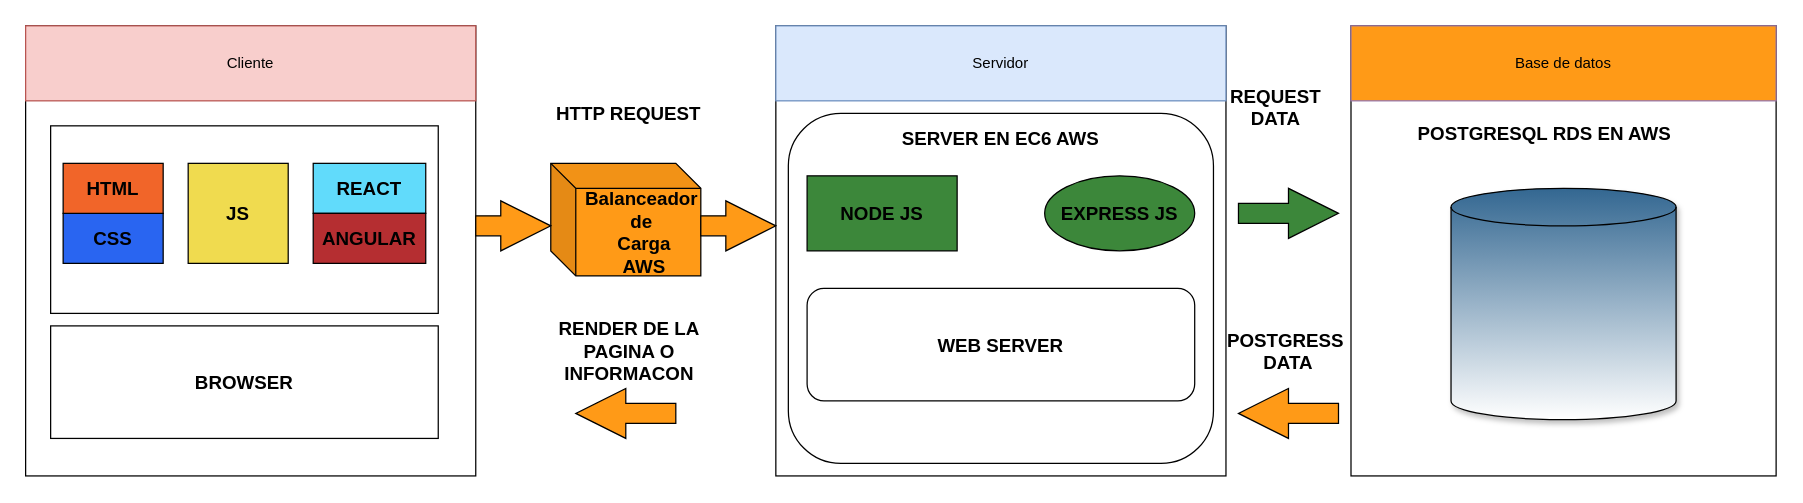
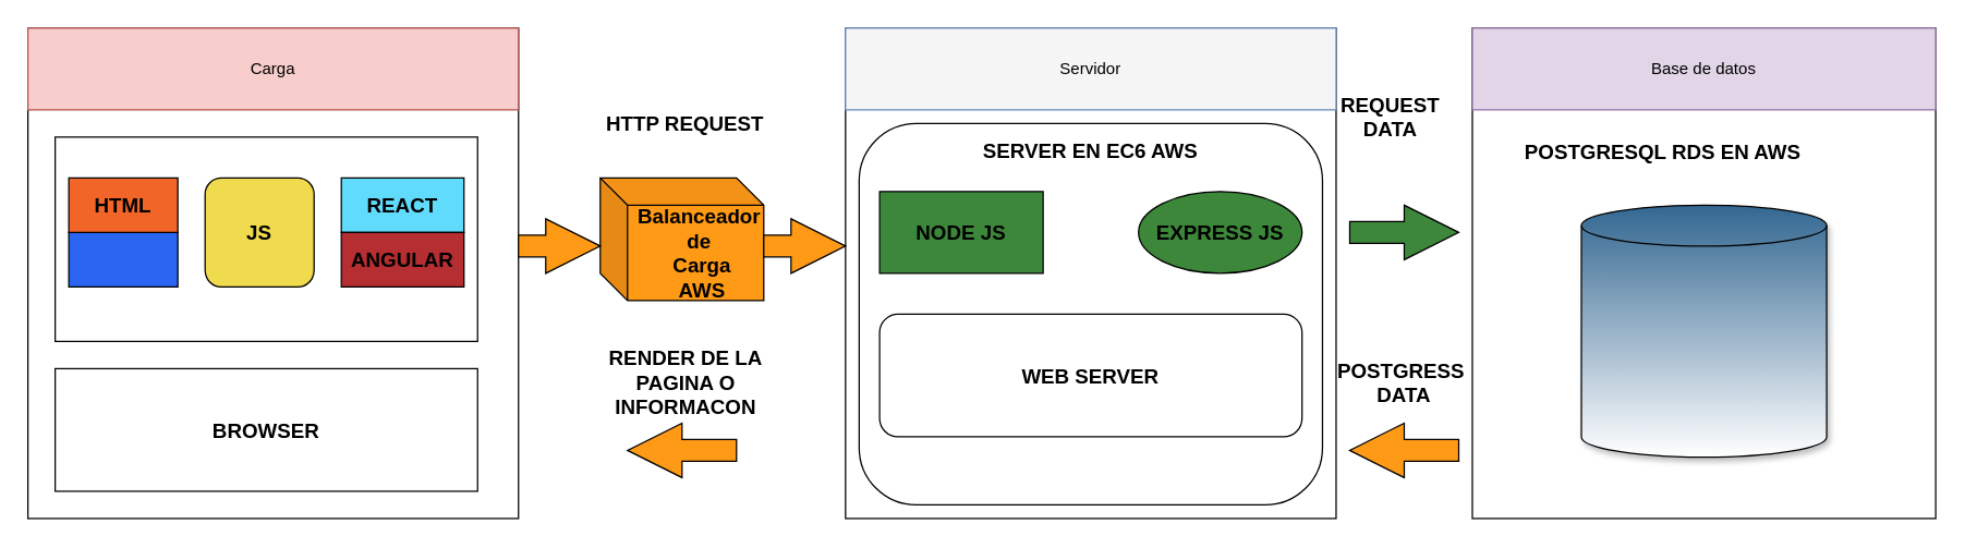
- <mxCell id="5" value="Cliente" style="rounded=0;whiteSpace=wrap;html=1;fillColor=#f8cecc;strokeColor=#b85450;" vertex="1" parent="1"><mxGeometry y="20" width="360" height="60" as="geometry" x="20" /></mxCell>
+ <mxCell id="5" value="Carga" style="rounded=0;whiteSpace=wrap;html=1;fillColor=#f8cecc;strokeColor=#b85450;" vertex="1" parent="1"><mxGeometry y="20" width="360" height="60" as="geometry" x="20" /></mxCell>
- <mxCell id="6" value="Servidor" style="rounded=0;whiteSpace=wrap;html=1;fillColor=#dae8fc;strokeColor=#6c8ebf;" vertex="1" parent="1"><mxGeometry x="620" y="20" width="360" height="60" as="geometry" /></mxCell>
+ <mxCell id="6" value="Servidor" style="rounded=0;whiteSpace=wrap;html=1;fillColor=#f5f5f5;strokeColor=#6c8ebf;" vertex="1" parent="1"><mxGeometry x="620" y="20" width="360" height="60" as="geometry" /></mxCell>
- <mxCell id="7" value="Base de datos" style="rounded=0;whiteSpace=wrap;html=1;fillColor=#ff9a17;strokeColor=#9673a6;" vertex="1" parent="1"><mxGeometry x="1080" y="20" width="340" height="60" as="geometry" /></mxCell>
+ <mxCell id="7" value="Base de datos" style="rounded=0;whiteSpace=wrap;html=1;fillColor=#e1d5e7;strokeColor=#9673a6;" vertex="1" parent="1"><mxGeometry x="1080" y="20" width="340" height="60" as="geometry" /></mxCell>
- <mxCell id="28" value="&lt;font color=&quot;#000000&quot;&gt;&lt;b&gt;POSTGRESQL RDS EN AWS&lt;/b&gt;&lt;/font&gt;" style="text;html=1;strokeColor=none;fillColor=none;align=center;verticalAlign=middle;whiteSpace=wrap;rounded=0;fontSize=15;fontColor=#FF9A17;" vertex="1" parent="1"><mxGeometry x="1110" y="96.24" width="250" height="20" as="geometry" /></mxCell>
+ <mxCell id="28" value="&lt;font color=&quot;#000000&quot;&gt;&lt;b&gt;POSTGRESQL RDS EN AWS&lt;/b&gt;&lt;/font&gt;" style="text;html=1;strokeColor=none;fillColor=none;align=center;verticalAlign=middle;whiteSpace=wrap;rounded=0;fontSize=15;fontColor=#FF9A17;" vertex="1" parent="1"><mxGeometry x="1095" y="101.24" width="250" height="20" as="geometry" /></mxCell>
- <mxCell id="11" value="&lt;b&gt;&lt;font color=&quot;#000000&quot;&gt;JS&lt;/font&gt;&lt;/b&gt;" style="whiteSpace=wrap;html=1;aspect=fixed;fontSize=15;fontColor=#FF9A17;fillColor=#F0DB4F;" vertex="1" parent="1"><mxGeometry x="150" y="130" width="80" height="80" as="geometry" /></mxCell>
+ <mxCell id="11" value="&lt;b&gt;&lt;font color=&quot;#000000&quot;&gt;JS&lt;/font&gt;&lt;/b&gt;" style="whiteSpace=wrap;html=1;aspect=fixed;fontSize=15;fontColor=#FF9A17;fillColor=#F0DB4F;rounded=1;" vertex="1" parent="1"><mxGeometry x="150" y="130" width="80" height="80" as="geometry" /></mxCell>
- <mxCell id="17" value="&lt;font color=&quot;#000000&quot;&gt;&lt;b&gt;CSS&lt;/b&gt;&lt;/font&gt;" style="text;html=1;strokeColor=none;fillColor=none;align=center;verticalAlign=middle;whiteSpace=wrap;rounded=0;fontSize=15;fontColor=#FF9A17;" vertex="1" parent="1"><mxGeometry x="70" y="180" width="40" height="20" as="geometry" /></mxCell>
- <mxCell id="20" value="&lt;font color=&quot;#000000&quot;&gt;&lt;b&gt;BROWSER&lt;/b&gt;&lt;/font&gt;" style="rounded=0;whiteSpace=wrap;html=1;fontSize=15;fontColor=#FF9A17;fillColor=#FFFFFF;" vertex="1" parent="1"><mxGeometry x="40" y="260" width="310" height="90" as="geometry" /></mxCell>
+ <mxCell id="20" value="&lt;font color=&quot;#000000&quot;&gt;&lt;b&gt;BROWSER&lt;/b&gt;&lt;/font&gt;" style="rounded=0;whiteSpace=wrap;html=1;fontSize=15;fontColor=#FF9A17;fillColor=#FFFFFF;" vertex="1" parent="1"><mxGeometry x="40" y="270" width="310" height="90" as="geometry" /></mxCell>
